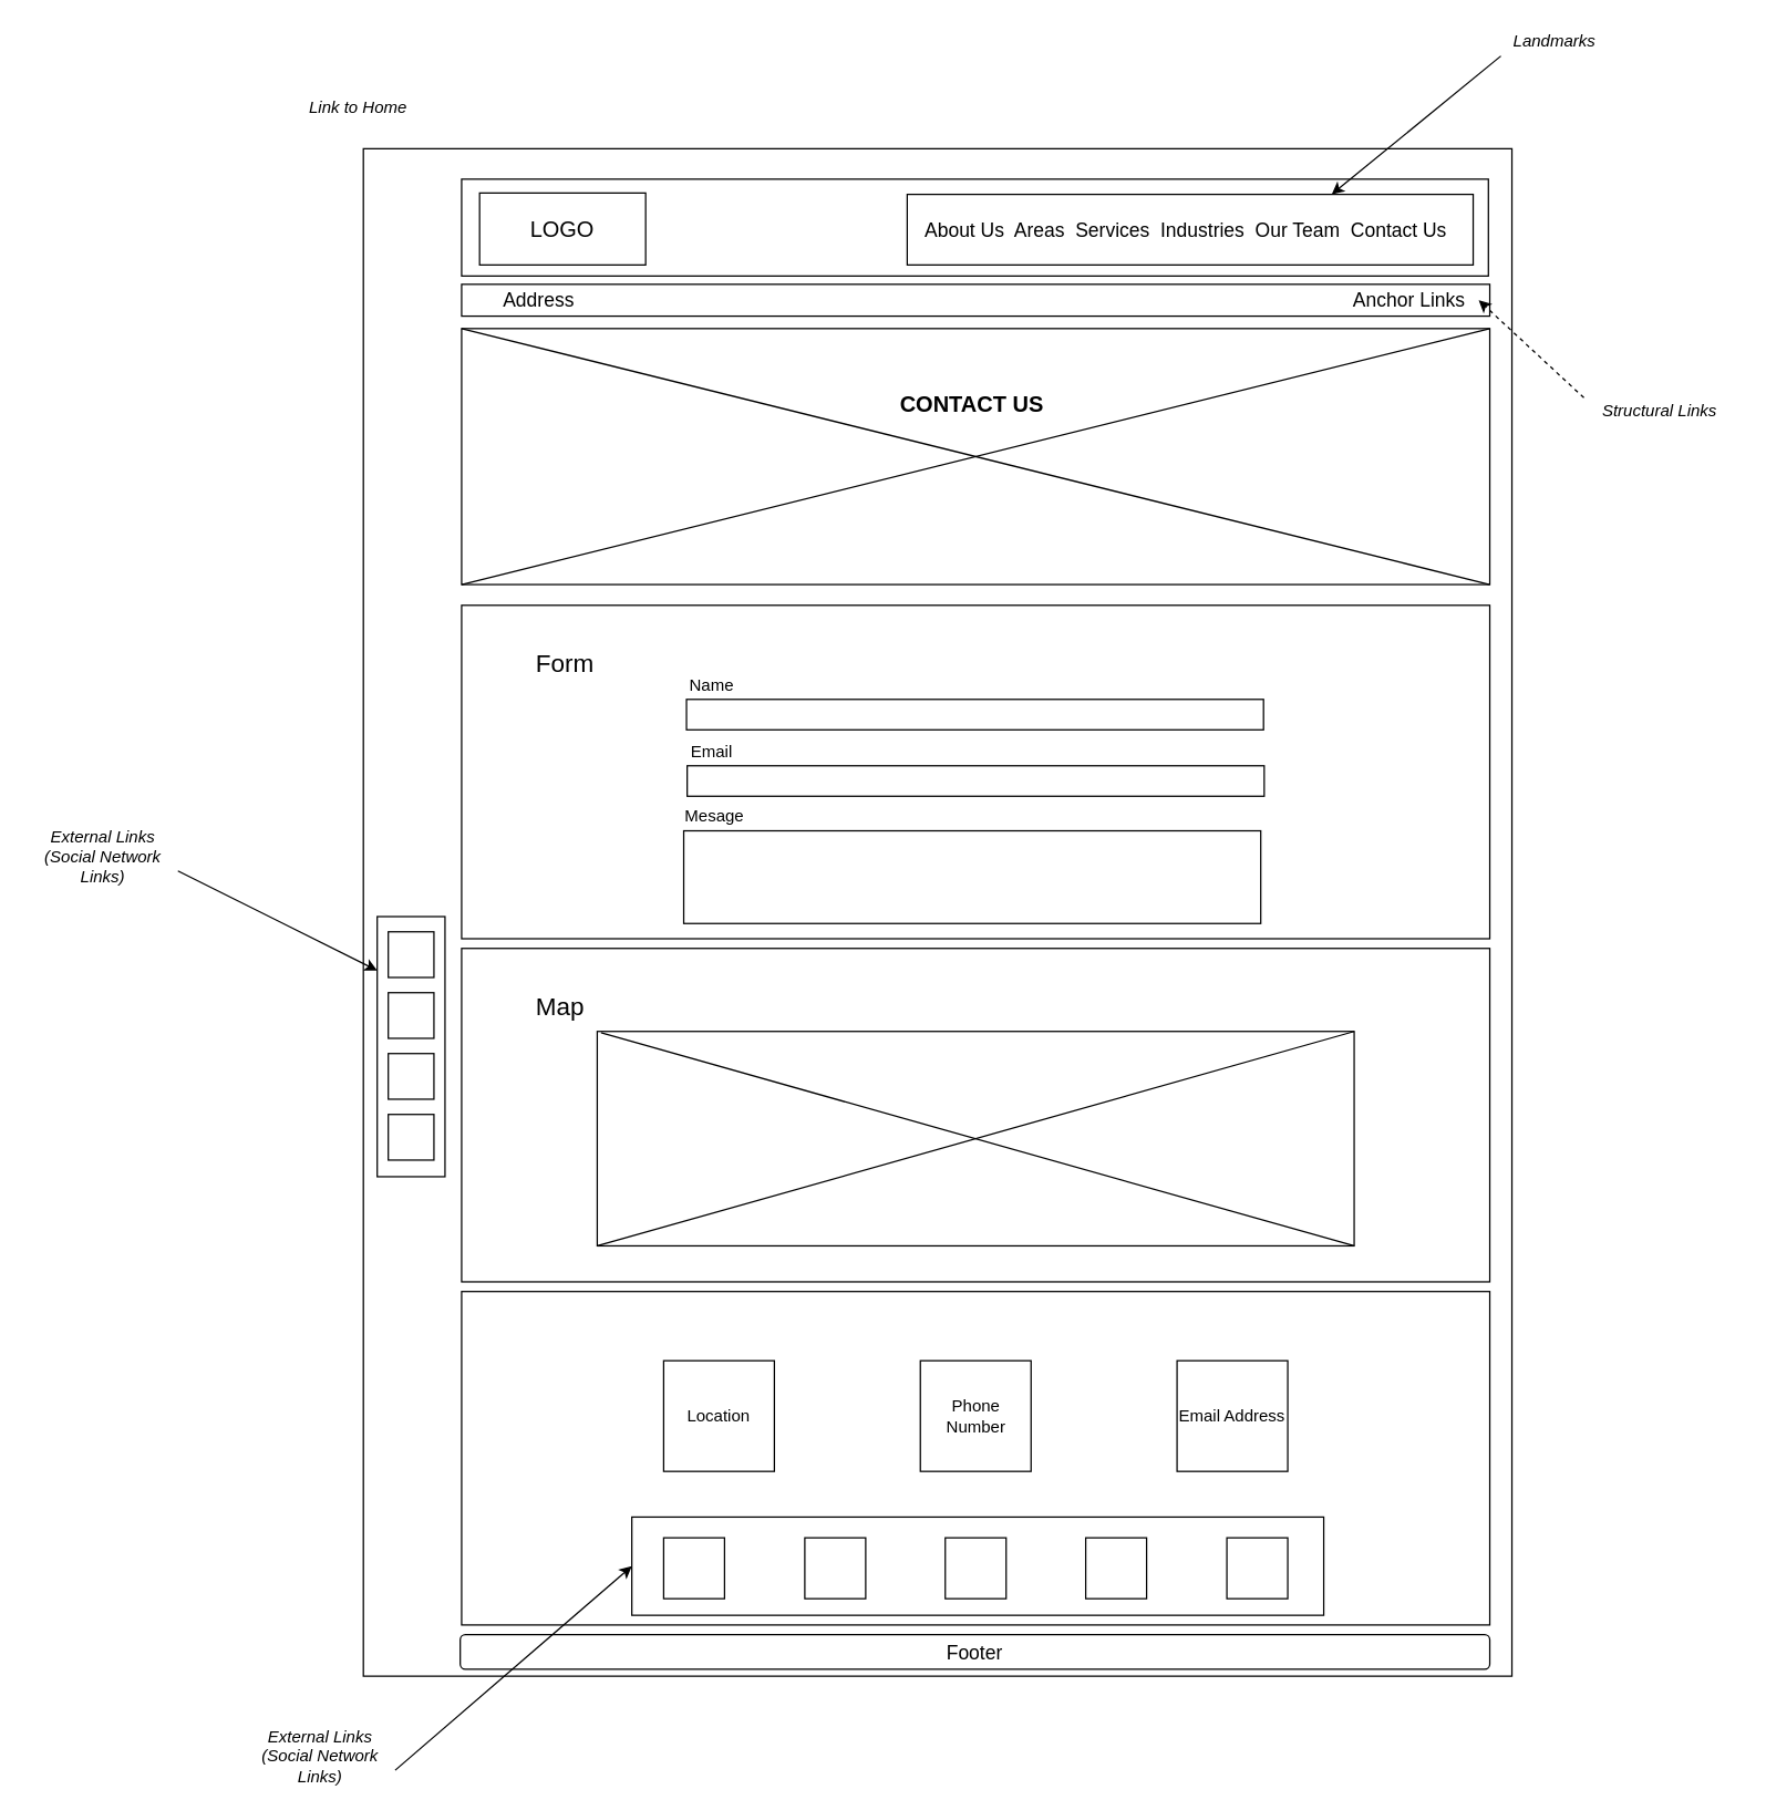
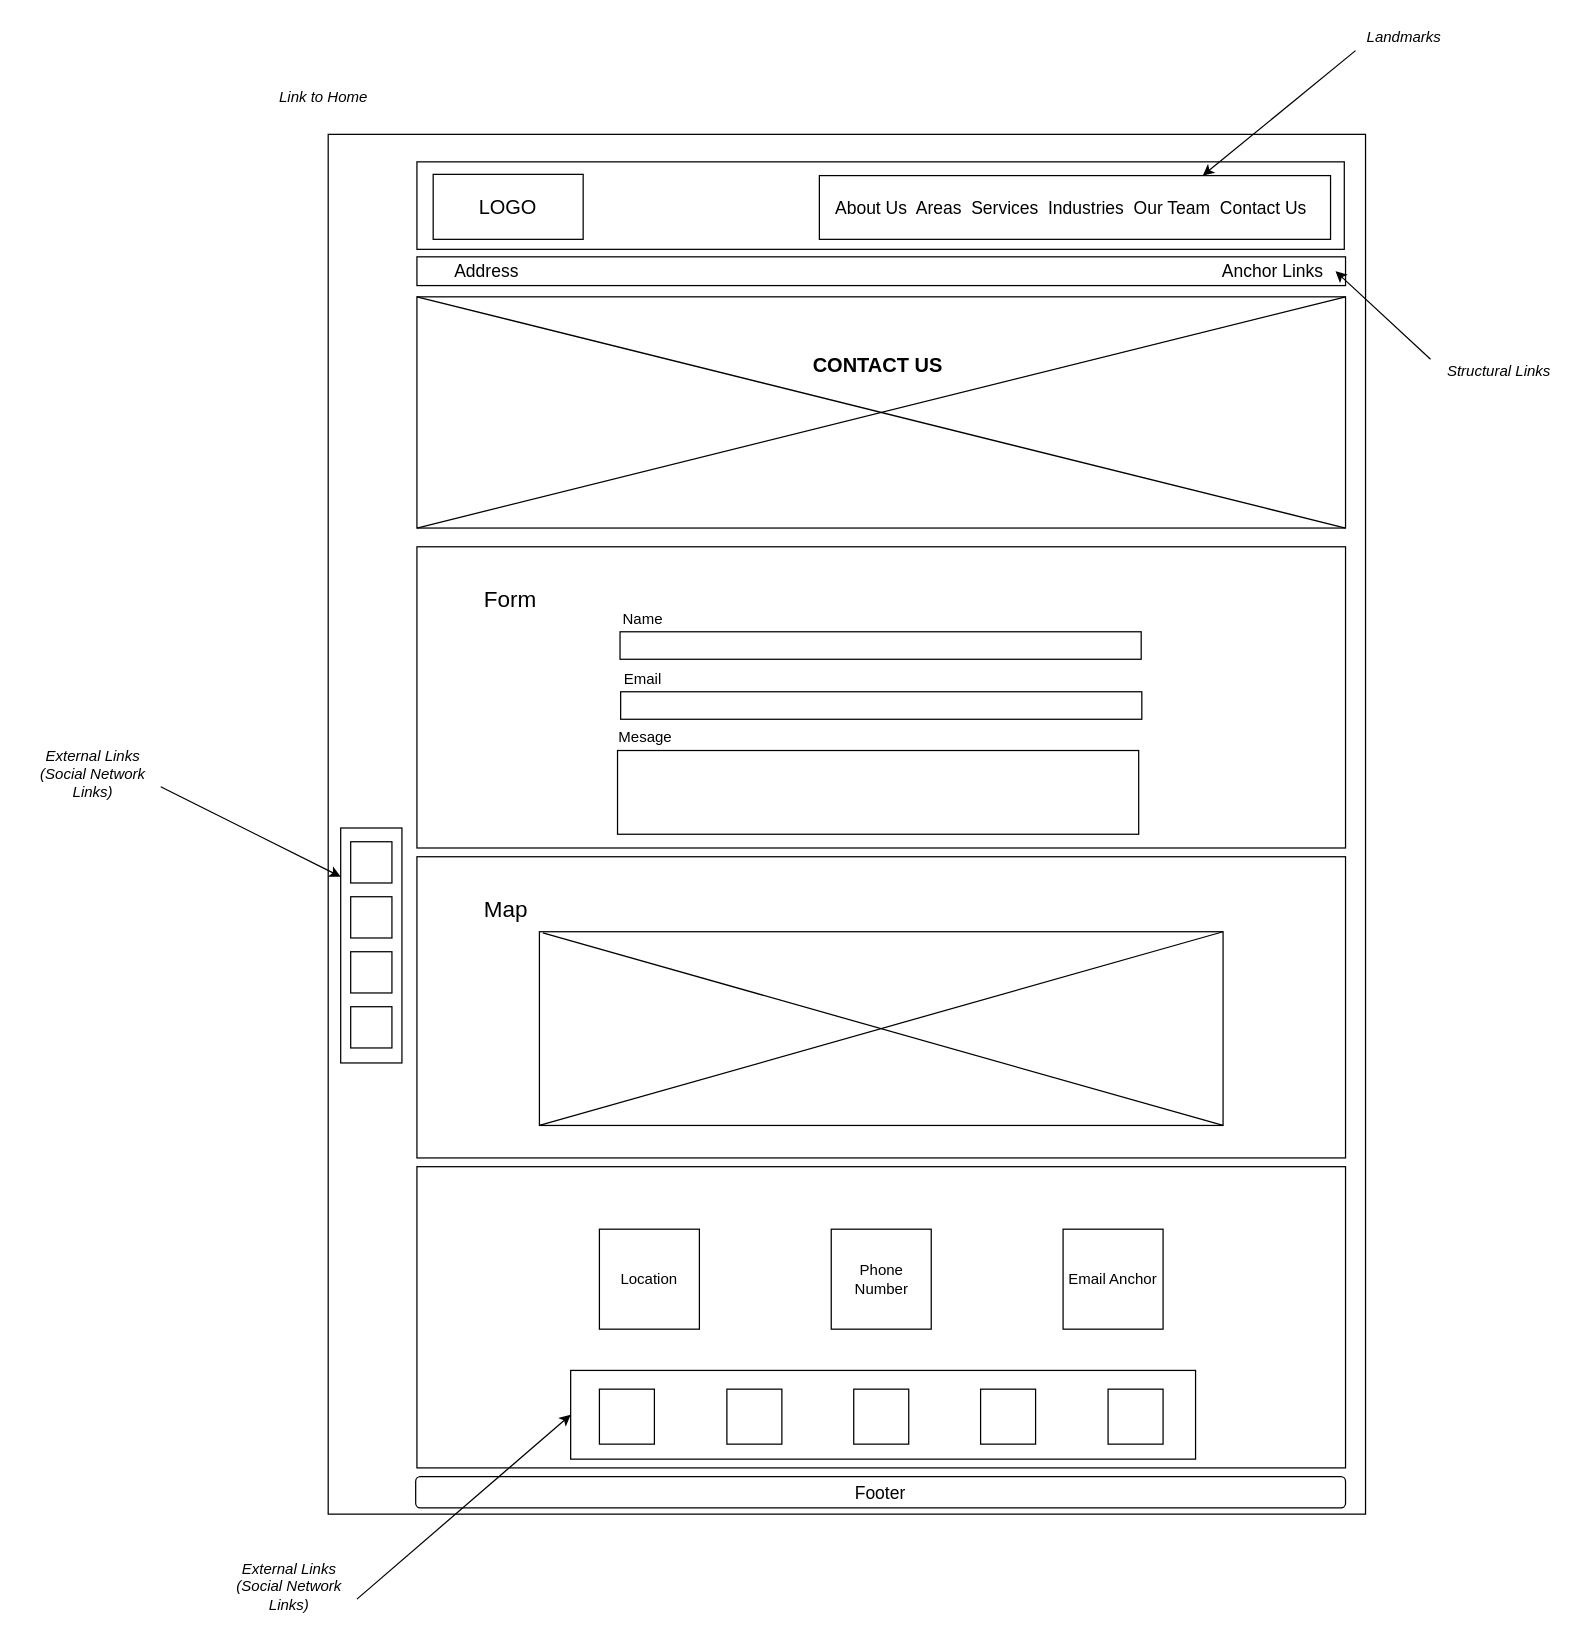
- <mxCell id="13" value="" style="endArrow=classic;html=1;entryX=1;entryY=0.5;entryDx=0;entryDy=0;exitX=0;exitY=0;exitDx=0;exitDy=0;dashed=1;" parent="1" source="12" target="11" edge="1"><mxGeometry width="50" height="50" relative="1" as="geometry"><mxPoint x="1254" y="287" as="sourcePoint" /><mxPoint x="968" y="217" as="targetPoint" /></mxGeometry></mxCell>
+ <mxCell id="13" value="" style="endArrow=classic;html=1;entryX=1;entryY=0.5;entryDx=0;entryDy=0;exitX=0;exitY=0;exitDx=0;exitDy=0;" parent="1" source="12" target="11" edge="1"><mxGeometry width="50" height="50" relative="1" as="geometry"><mxPoint x="1254" y="287" as="sourcePoint" /><mxPoint x="968" y="217" as="targetPoint" /></mxGeometry></mxCell>
- <mxCell id="43" value="Email Address" style="whiteSpace=wrap;html=1;aspect=fixed;" vertex="1" parent="1"><mxGeometry x="850" y="983" width="80" height="80" as="geometry" /></mxCell>
+ <mxCell id="43" value="Email Anchor" style="whiteSpace=wrap;html=1;aspect=fixed;" vertex="1" parent="1"><mxGeometry x="850" y="983" width="80" height="80" as="geometry" /></mxCell>
